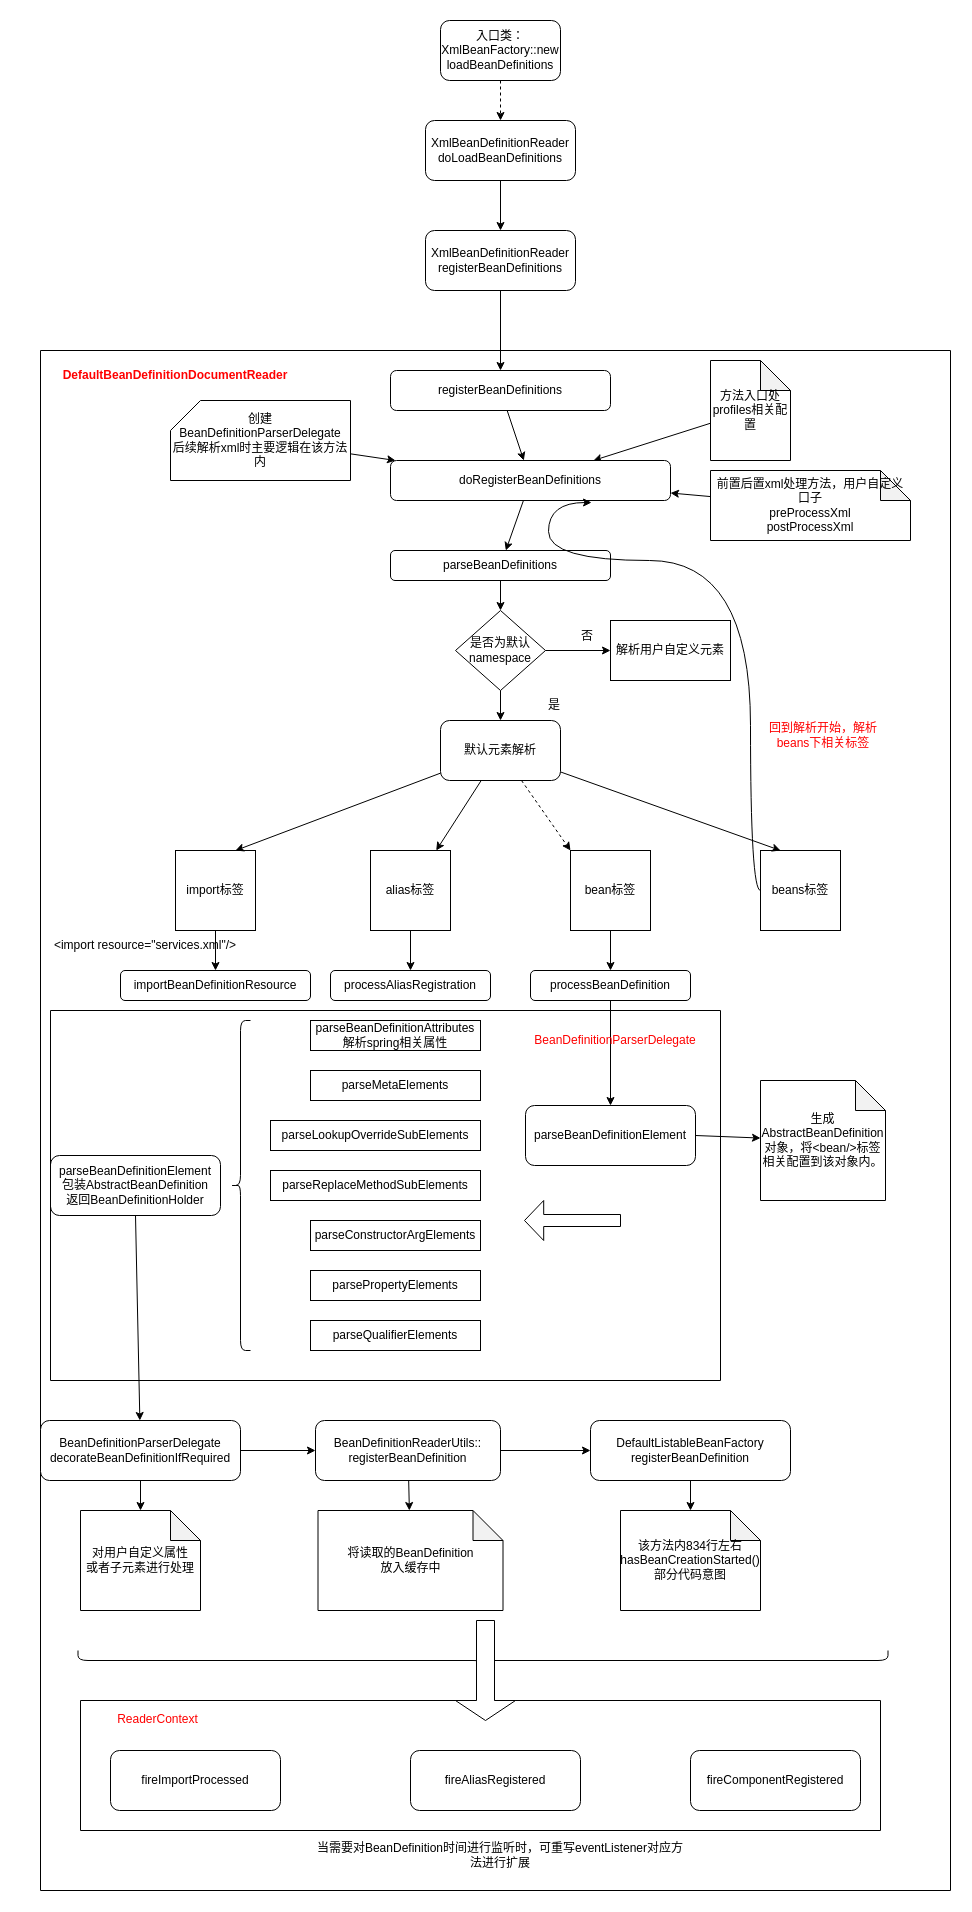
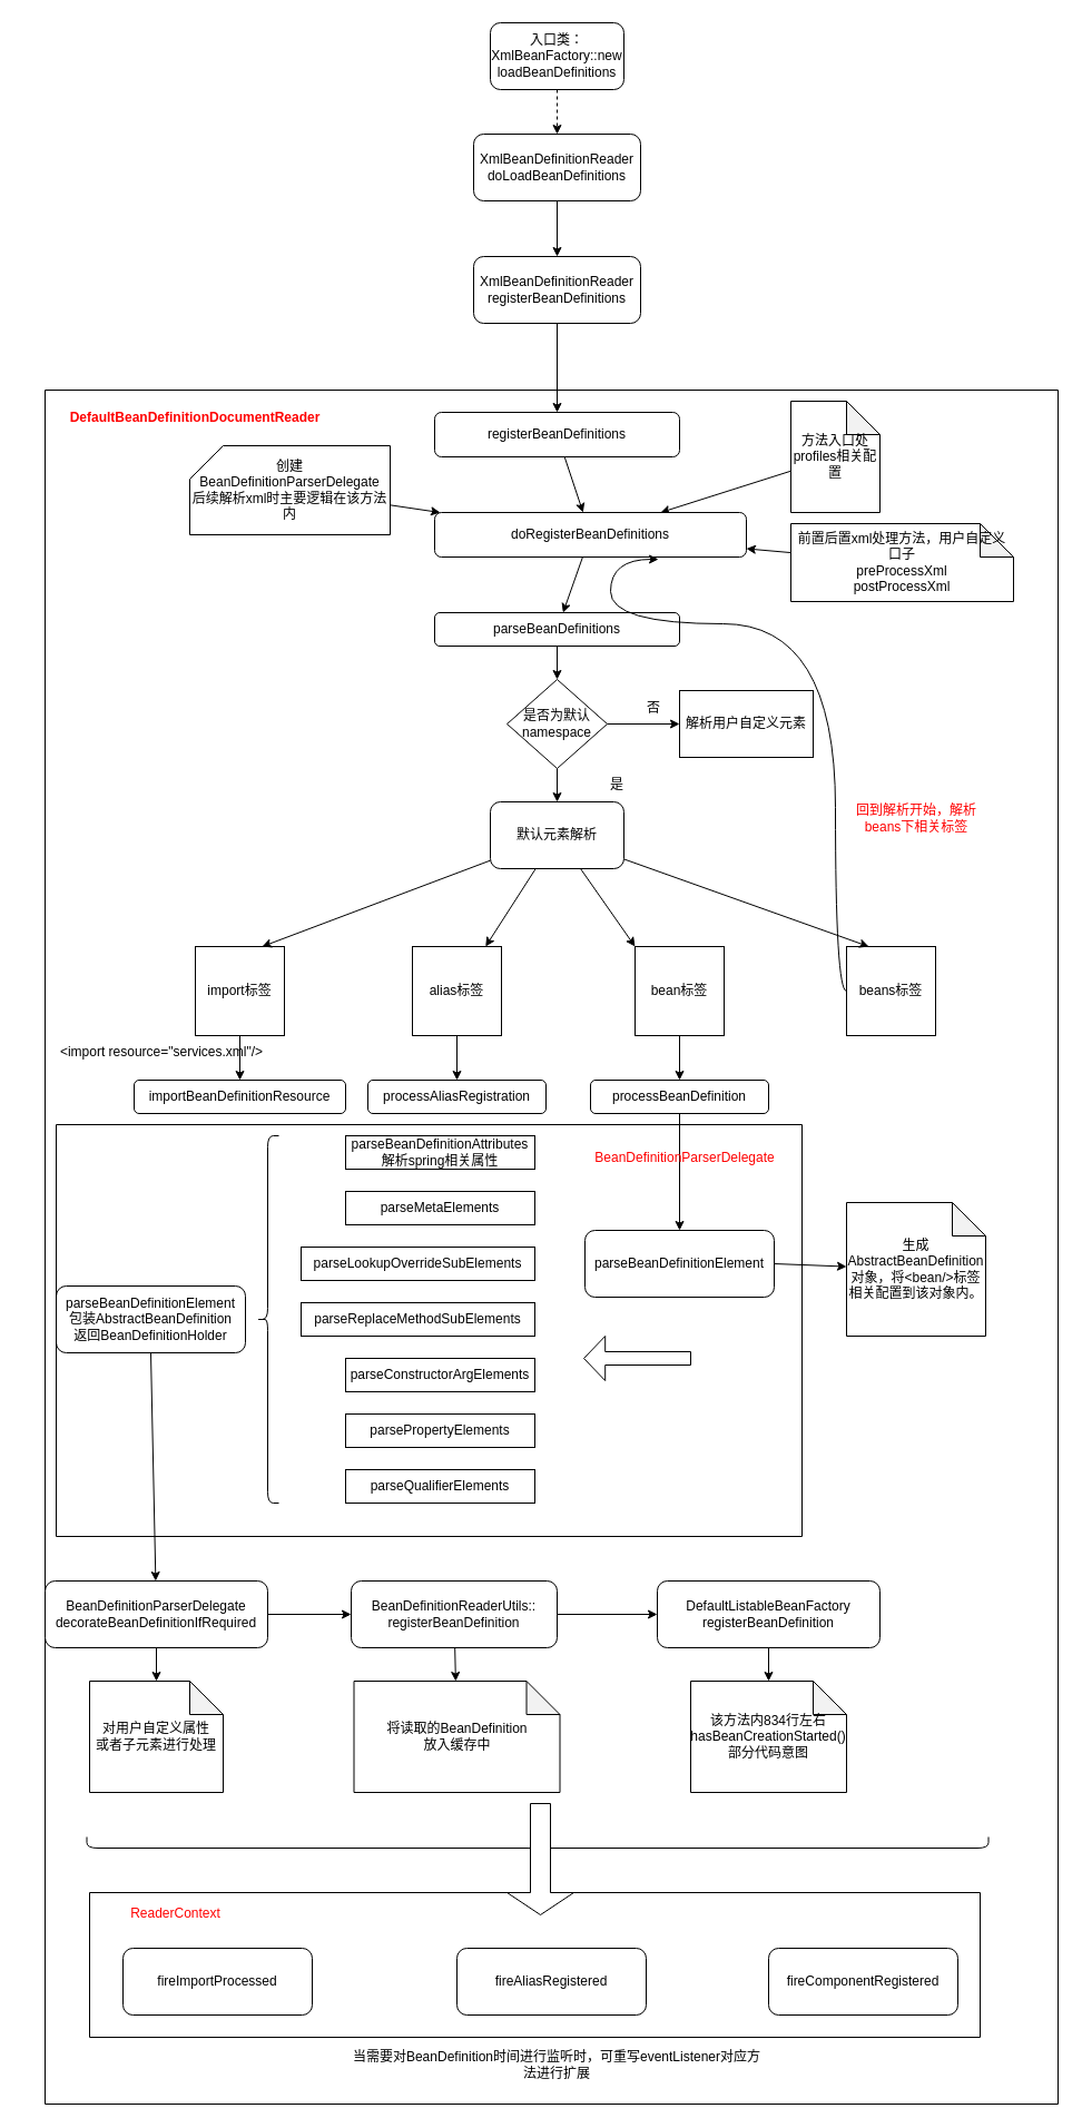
- <mxCell id="69" style="edgeStyle=none;html=1;entryX=0;entryY=0;entryDx=0;entryDy=0;fontColor=#FF0000;dashed=1;" parent="16" source="65" target="33" edge="1"><mxGeometry relative="1" as="geometry" /></mxCell>
+ <mxCell id="69" style="edgeStyle=none;html=1;entryX=0;entryY=0;entryDx=0;entryDy=0;fontColor=#FF0000;" parent="16" source="65" target="33" edge="1"><mxGeometry relative="1" as="geometry" /></mxCell>
